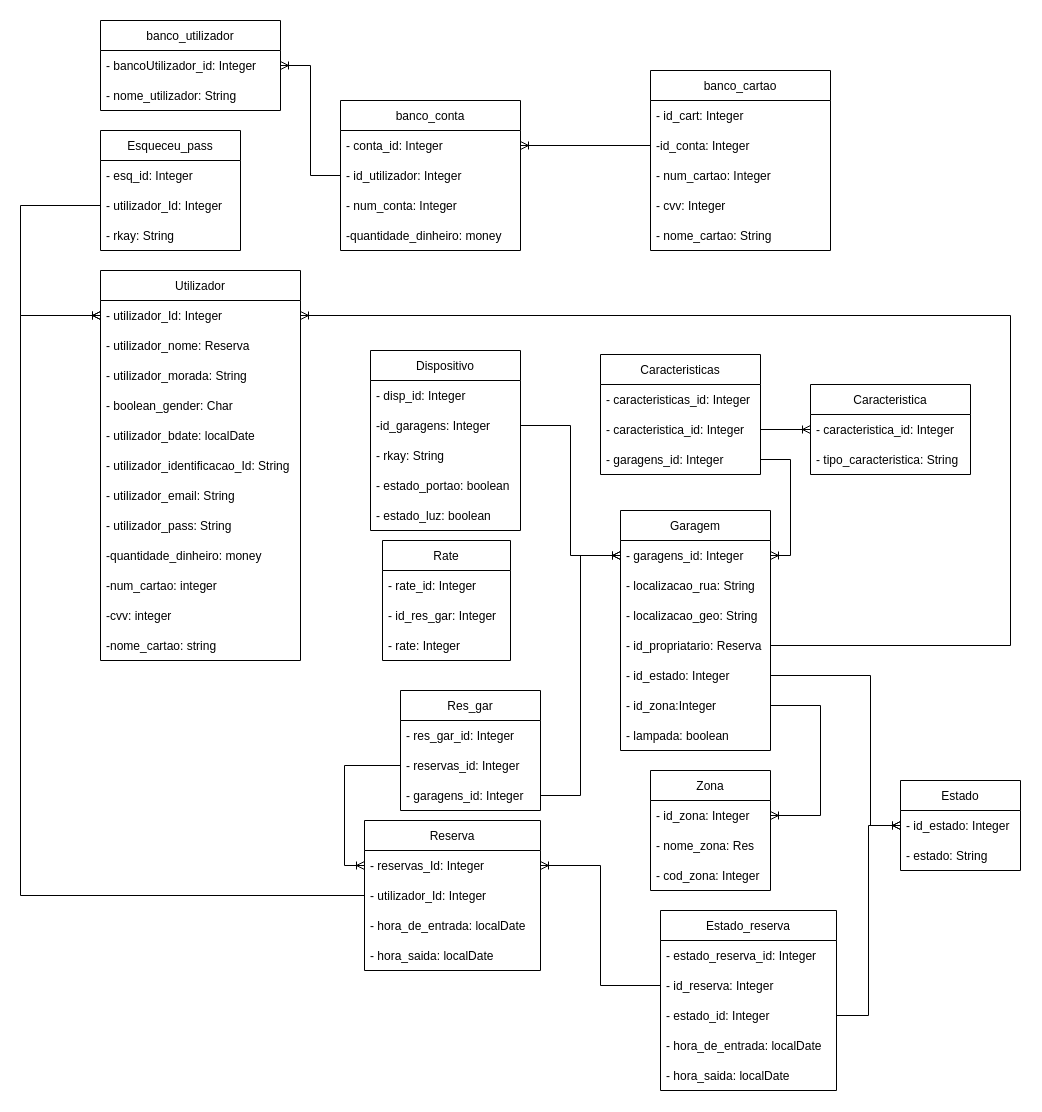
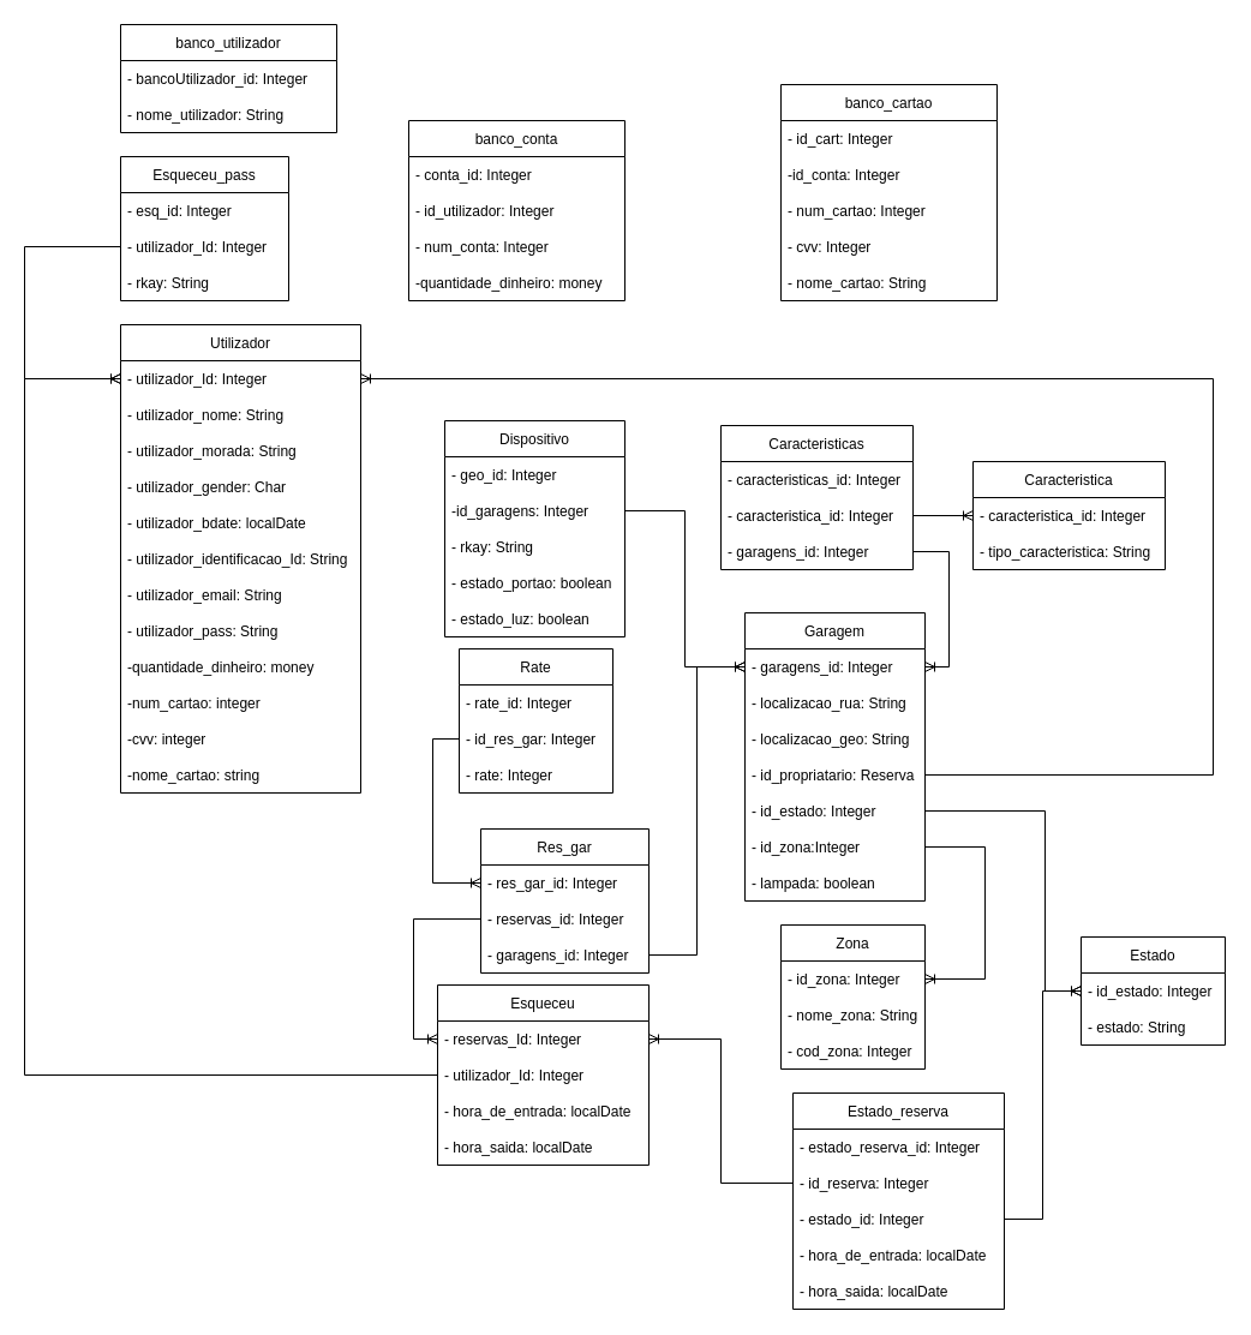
- <mxCell id="93" style="edgeStyle=orthogonalEdgeStyle;rounded=0;orthogonalLoop=1;jettySize=auto;html=1;endArrow=ERoneToMany;endFill=0;" edge="1" parent="1" source="84" target="80"><mxGeometry relative="1" as="geometry" /></mxCell>
- <mxCell id="94" style="edgeStyle=orthogonalEdgeStyle;rounded=0;orthogonalLoop=1;jettySize=auto;html=1;endArrow=ERoneToMany;endFill=0;" edge="1" parent="1" source="89" target="83"><mxGeometry relative="1" as="geometry" /></mxCell>
- <mxCell id="4" value="- utilizador_nome: Reserva" style="text;strokeColor=none;fillColor=none;align=left;verticalAlign=middle;spacingLeft=4;spacingRight=4;overflow=hidden;points=[[0,0.5],[1,0.5]];portConstraint=eastwest;rotatable=0;" parent="2" vertex="1"><mxGeometry y="60" width="200" height="30" as="geometry" /></mxCell>
+ <mxCell id="4" value="- utilizador_nome: String" style="text;strokeColor=none;fillColor=none;align=left;verticalAlign=middle;spacingLeft=4;spacingRight=4;overflow=hidden;points=[[0,0.5],[1,0.5]];portConstraint=eastwest;rotatable=0;" parent="2" vertex="1"><mxGeometry y="60" width="200" height="30" as="geometry" /></mxCell>
- <mxCell id="61" value="- disp_id: Integer" style="text;strokeColor=none;fillColor=none;align=left;verticalAlign=middle;spacingLeft=4;spacingRight=4;overflow=hidden;points=[[0,0.5],[1,0.5]];portConstraint=eastwest;rotatable=0;" vertex="1" parent="60"><mxGeometry y="30" width="150" height="30" as="geometry" /></mxCell>
+ <mxCell id="61" value="- geo_id: Integer" style="text;strokeColor=none;fillColor=none;align=left;verticalAlign=middle;spacingLeft=4;spacingRight=4;overflow=hidden;points=[[0,0.5],[1,0.5]];portConstraint=eastwest;rotatable=0;" vertex="1" parent="60"><mxGeometry y="30" width="150" height="30" as="geometry" /></mxCell>
- <mxCell id="6" value="- boolean_gender: Char" style="text;strokeColor=none;fillColor=none;align=left;verticalAlign=middle;spacingLeft=4;spacingRight=4;overflow=hidden;points=[[0,0.5],[1,0.5]];portConstraint=eastwest;rotatable=0;" parent="2" vertex="1"><mxGeometry y="120" width="200" height="30" as="geometry" /></mxCell>
+ <mxCell id="6" value="- utilizador_gender: Char" style="text;strokeColor=none;fillColor=none;align=left;verticalAlign=middle;spacingLeft=4;spacingRight=4;overflow=hidden;points=[[0,0.5],[1,0.5]];portConstraint=eastwest;rotatable=0;" parent="2" vertex="1"><mxGeometry y="120" width="200" height="30" as="geometry" /></mxCell>
+ <mxCell id="74" style="edgeStyle=orthogonalEdgeStyle;rounded=0;orthogonalLoop=1;jettySize=auto;html=1;endArrow=ERoneToMany;endFill=0;" edge="1" parent="1" source="22" target="25"><mxGeometry relative="1" as="geometry"><Array as="points"><mxPoint x="360" y="615" /><mxPoint x="360" y="735" /></Array></mxGeometry></mxCell>
- <mxCell id="15" value="Reserva" style="swimlane;fontStyle=0;childLayout=stackLayout;horizontal=1;startSize=30;horizontalStack=0;resizeParent=1;resizeParentMax=0;resizeLast=0;collapsible=1;marginBottom=0;" parent="1" vertex="1"><mxGeometry x="364" y="820" width="176" height="150" as="geometry" /></mxCell>
+ <mxCell id="15" value="Esqueceu" style="swimlane;fontStyle=0;childLayout=stackLayout;horizontal=1;startSize=30;horizontalStack=0;resizeParent=1;resizeParentMax=0;resizeLast=0;collapsible=1;marginBottom=0;" parent="1" vertex="1"><mxGeometry x="364" y="820" width="176" height="150" as="geometry" /></mxCell>
- <mxCell id="41" value="- nome_zona: Res" style="text;strokeColor=none;fillColor=none;align=left;verticalAlign=middle;spacingLeft=4;spacingRight=4;overflow=hidden;points=[[0,0.5],[1,0.5]];portConstraint=eastwest;rotatable=0;" parent="39" vertex="1"><mxGeometry y="60" width="120" height="30" as="geometry" /></mxCell>
+ <mxCell id="41" value="- nome_zona: String" style="text;strokeColor=none;fillColor=none;align=left;verticalAlign=middle;spacingLeft=4;spacingRight=4;overflow=hidden;points=[[0,0.5],[1,0.5]];portConstraint=eastwest;rotatable=0;" parent="39" vertex="1"><mxGeometry y="60" width="120" height="30" as="geometry" /></mxCell>
